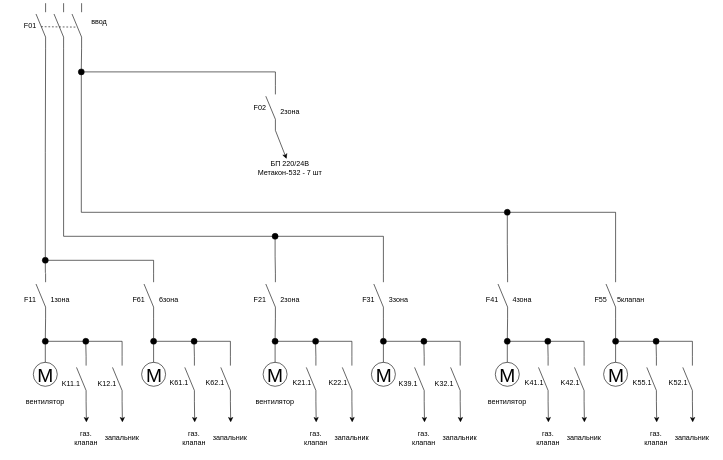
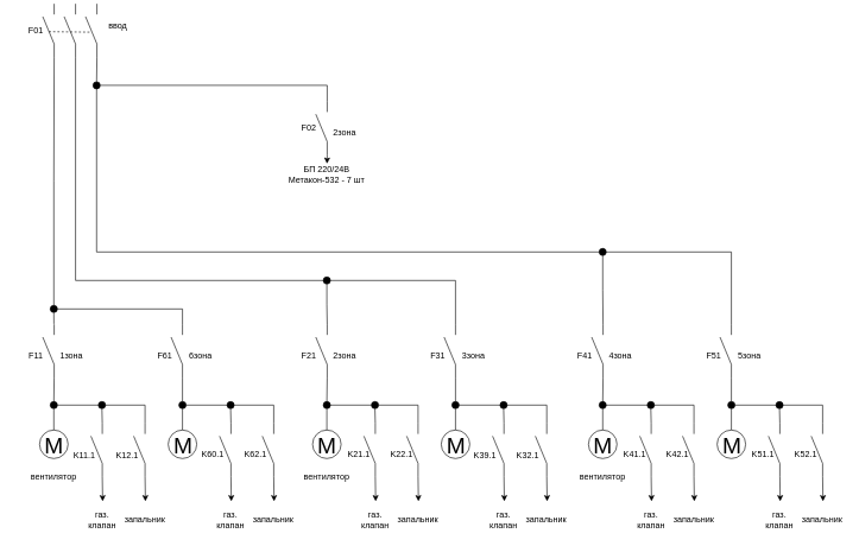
- <mxCell id="121" value="&lt;div&gt;БП 220/24В&lt;/div&gt;&lt;div&gt;Метакон-532 - 7 шт&lt;br&gt;&lt;/div&gt;" style="text;html=1;strokeColor=none;fillColor=none;align=center;verticalAlign=middle;whiteSpace=wrap;rounded=0;" vertex="1" parent="1"><mxGeometry x="420" y="264" width="126" height="30" as="geometry" /></mxCell>
+ <mxCell id="121" value="&lt;div&gt;БП 220/24В&lt;/div&gt;&lt;div&gt;Метакон-532 - 7 шт&lt;br&gt;&lt;/div&gt;" style="text;html=1;strokeColor=none;fillColor=none;align=center;verticalAlign=middle;whiteSpace=wrap;rounded=0;" vertex="1" parent="1"><mxGeometry x="395" y="229" width="126" height="30" as="geometry" /></mxCell>
- <mxCell id="132" value="F55" style="text;html=1;strokeColor=none;fillColor=none;align=center;verticalAlign=middle;whiteSpace=wrap;rounded=0;" vertex="1" parent="1"><mxGeometry x="970.5" y="484" width="60" height="30" as="geometry" /></mxCell>
+ <mxCell id="132" value="F51" style="text;html=1;strokeColor=none;fillColor=none;align=center;verticalAlign=middle;whiteSpace=wrap;rounded=0;" vertex="1" parent="1"><mxGeometry x="970.5" y="484" width="60" height="30" as="geometry" /></mxCell>
- <mxCell id="117" value="5клапан" style="text;html=1;strokeColor=none;fillColor=none;align=center;verticalAlign=middle;whiteSpace=wrap;rounded=0;" vertex="1" parent="1"><mxGeometry x="1020.5" y="484" width="60" height="30" as="geometry" /></mxCell>
+ <mxCell id="117" value="5зона" style="text;html=1;strokeColor=none;fillColor=none;align=center;verticalAlign=middle;whiteSpace=wrap;rounded=0;" vertex="1" parent="1"><mxGeometry x="1020.5" y="484" width="60" height="30" as="geometry" /></mxCell>
- <mxCell id="135" value="K61.1" style="text;html=1;strokeColor=none;fillColor=none;align=center;verticalAlign=middle;whiteSpace=wrap;rounded=0;" vertex="1" parent="1"><mxGeometry x="268" y="623" width="60" height="30" as="geometry" /></mxCell>
+ <mxCell id="135" value="K60.1" style="text;html=1;strokeColor=none;fillColor=none;align=center;verticalAlign=middle;whiteSpace=wrap;rounded=0;" vertex="1" parent="1"><mxGeometry x="268" y="623" width="60" height="30" as="geometry" /></mxCell>
- <mxCell id="143" value="K55.1" style="text;html=1;strokeColor=none;fillColor=none;align=center;verticalAlign=middle;whiteSpace=wrap;rounded=0;" vertex="1" parent="1"><mxGeometry x="1040" y="623" width="60" height="30" as="geometry" /></mxCell>
+ <mxCell id="143" value="K51.1" style="text;html=1;strokeColor=none;fillColor=none;align=center;verticalAlign=middle;whiteSpace=wrap;rounded=0;" vertex="1" parent="1"><mxGeometry x="1040" y="623" width="60" height="30" as="geometry" /></mxCell>
